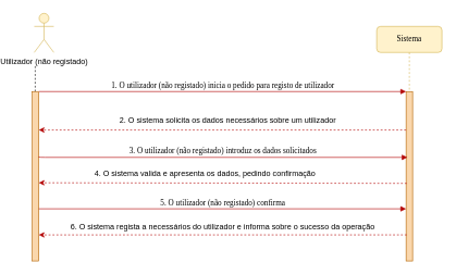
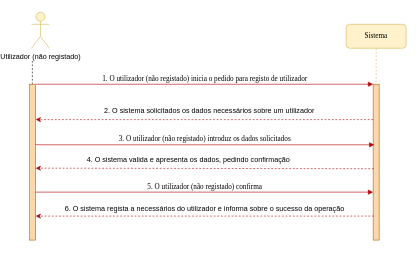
- <mxCell id="9" value="2. O sistema solicita os dados necessários sobre um utilizador" style="text;html=1;strokeColor=none;fillColor=none;align=center;verticalAlign=middle;whiteSpace=wrap;rounded=0;" parent="1" vertex="1"><mxGeometry x="75" y="174" width="490" height="20" as="geometry" /></mxCell>
+ <mxCell id="9" value="2. O sistema solicitados os dados necessários sobre um utilizador" style="text;html=1;strokeColor=none;fillColor=none;align=center;verticalAlign=middle;whiteSpace=wrap;rounded=0;" parent="1" vertex="1"><mxGeometry x="75" y="174" width="490" height="20" as="geometry" /></mxCell>
